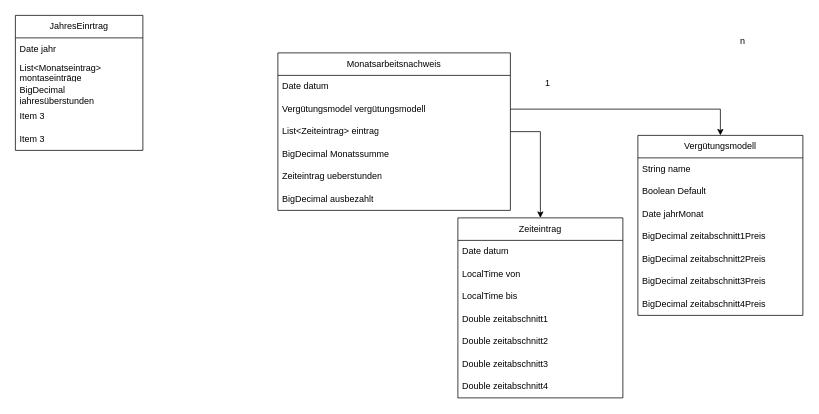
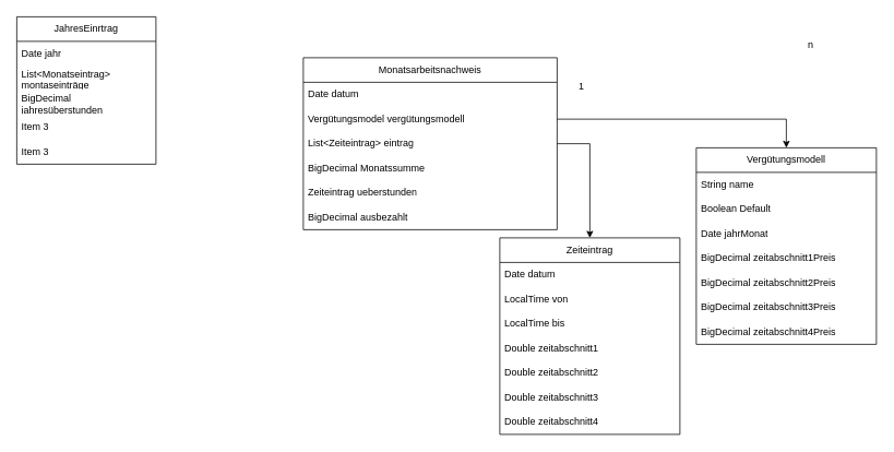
- <mxCell id="33" value="1" style="text;html=1;strokeColor=none;fillColor=none;align=center;verticalAlign=middle;whiteSpace=wrap;rounded=0;" vertex="1" parent="1"><mxGeometry x="700" y="95" width="60" height="30" as="geometry" /></mxCell>
+ <mxCell id="33" value="1" style="text;html=1;strokeColor=none;fillColor=none;align=center;verticalAlign=middle;whiteSpace=wrap;rounded=0;" vertex="1" parent="1"><mxGeometry x="680" y="90" width="60" height="30" as="geometry" /></mxCell>
